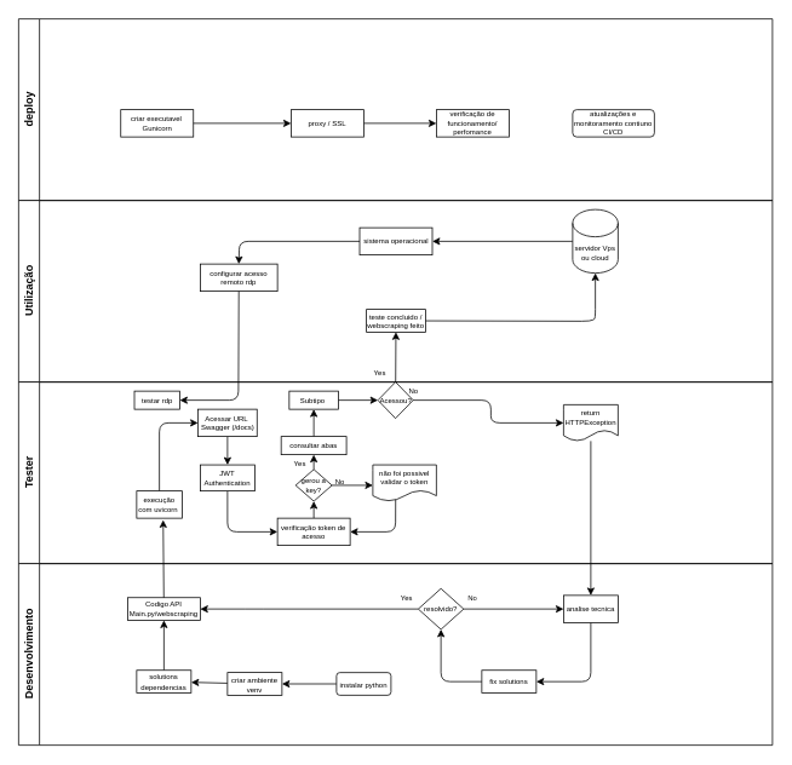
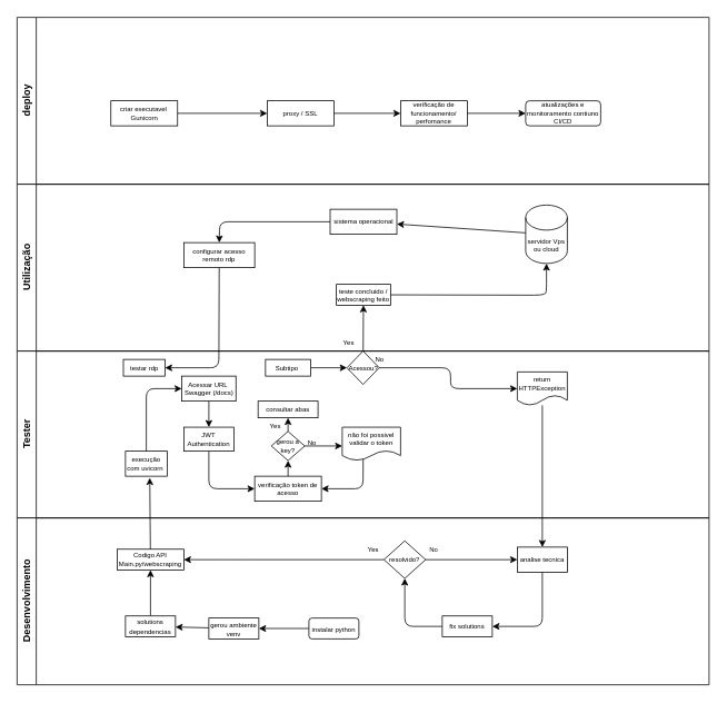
+ <mxCell id="7" value="" style="edgeStyle=none;html=1;fontSize=8;" edge="1" parent="2" source="8" target="9"><mxGeometry relative="1" as="geometry" /></mxCell>
- <mxCell id="12" value="servidor Vps ou cloud" style="shape=cylinder3;whiteSpace=wrap;html=1;boundedLbl=1;backgroundOutline=1;size=15;fontSize=8;" vertex="1" parent="10"><mxGeometry x="610" y="10" width="50" height="70" as="geometry" /></mxCell>
+ <mxCell id="12" value="servidor Vps ou cloud" style="shape=cylinder3;whiteSpace=wrap;html=1;boundedLbl=1;backgroundOutline=1;size=15;fontSize=8;" vertex="1" parent="10"><mxGeometry x="610" y="25" width="50" height="70" as="geometry" /></mxCell>
- <mxCell id="20" value="" style="edgeStyle=none;html=1;fontSize=10;" parent="19" source="21" target="34" edge="1"><mxGeometry relative="1" as="geometry" /></mxCell>
- <mxCell id="60" value="&lt;font style=&quot;font-size: 8px;&quot;&gt;criar ambiente venv&lt;/font&gt;" style="rounded=0;whiteSpace=wrap;html=1;fontSize=9;" vertex="1" parent="44"><mxGeometry x="230" y="120" width="60" height="25" as="geometry" /></mxCell>
+ <mxCell id="60" value="&lt;font style=&quot;font-size: 8px;&quot;&gt;gerou ambiente venv&lt;/font&gt;" style="rounded=0;whiteSpace=wrap;html=1;fontSize=9;" vertex="1" parent="44"><mxGeometry x="230" y="120" width="60" height="25" as="geometry" /></mxCell>
